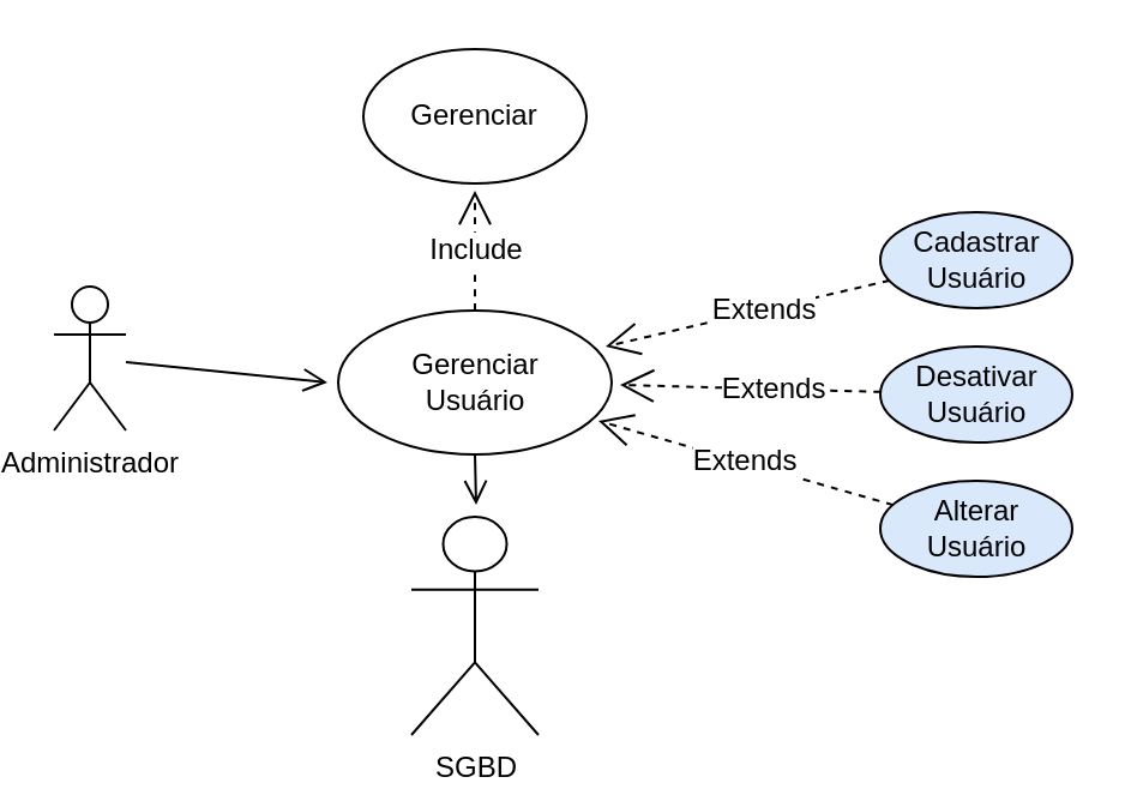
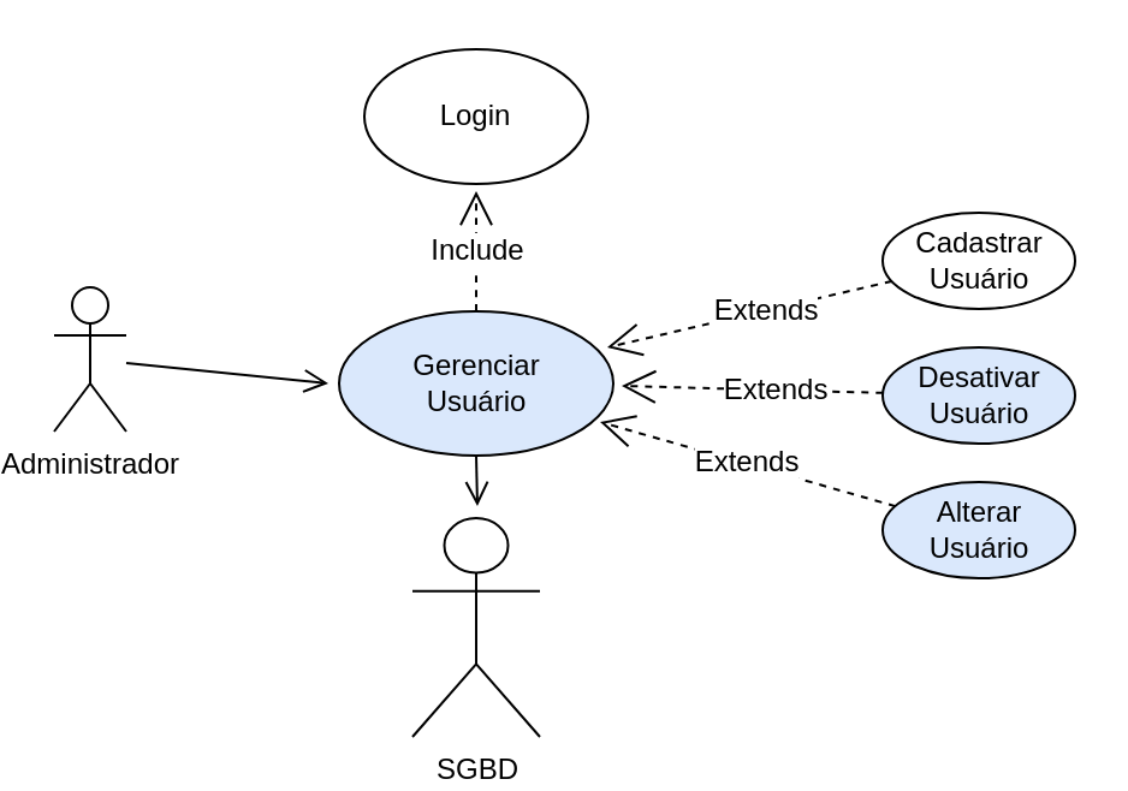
- <mxCell id="4" value="Gerenciar" style="ellipse;whiteSpace=wrap;html=1;" parent="1" vertex="1"><mxGeometry x="149" y="20" width="93" height="56" as="geometry" /></mxCell>
+ <mxCell id="4" value="Login" style="ellipse;whiteSpace=wrap;html=1;" parent="1" vertex="1"><mxGeometry x="149" y="20" width="93" height="56" as="geometry" /></mxCell>
- <mxCell id="7" value="Cadastrar&lt;div&gt;Usuá&lt;span style=&quot;background-color: initial;&quot;&gt;rio&lt;/span&gt;&lt;br&gt;&lt;/div&gt;" style="ellipse;whiteSpace=wrap;html=1;rotation=0;fillColor=#dae8fc;" parent="1" vertex="1"><mxGeometry x="364.5" y="88" width="80" height="40" as="geometry" /></mxCell>
+ <mxCell id="7" value="Cadastrar&lt;div&gt;Usuá&lt;span style=&quot;background-color: initial;&quot;&gt;rio&lt;/span&gt;&lt;br&gt;&lt;/div&gt;" style="ellipse;whiteSpace=wrap;html=1;rotation=0;" parent="1" vertex="1"><mxGeometry x="364.5" y="88" width="80" height="40" as="geometry" /></mxCell>
- <mxCell id="5" value="&lt;div&gt;Gerenciar&lt;br&gt;&lt;/div&gt;&lt;div&gt;Usuá&lt;span style=&quot;background-color: initial;&quot;&gt;rio&lt;/span&gt;&lt;/div&gt;" style="ellipse;whiteSpace=wrap;html=1;" parent="1" vertex="1"><mxGeometry x="138.5" y="129" width="114" height="60" as="geometry" /></mxCell>
+ <mxCell id="5" value="&lt;div&gt;Gerenciar&lt;br&gt;&lt;/div&gt;&lt;div&gt;Usuá&lt;span style=&quot;background-color: initial;&quot;&gt;rio&lt;/span&gt;&lt;/div&gt;" style="ellipse;whiteSpace=wrap;html=1;fillColor=#dae8fc;" parent="1" vertex="1"><mxGeometry x="138.5" y="129" width="114" height="60" as="geometry" /></mxCell>
